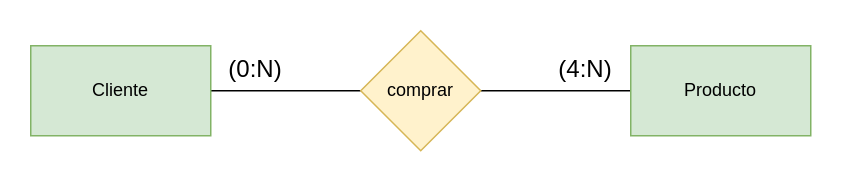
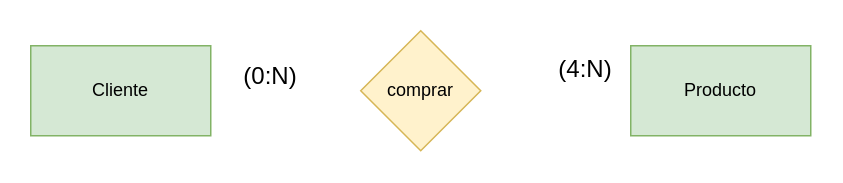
- <mxCell id="8" value="(0:N)" style="text;html=1;align=center;verticalAlign=middle;whiteSpace=wrap;rounded=0;fontSize=16;" vertex="1" parent="1"><mxGeometry x="140" y="30" width="60" height="30" as="geometry" /></mxCell>
+ <mxCell id="8" value="(0:N)" style="text;html=1;align=center;verticalAlign=middle;whiteSpace=wrap;rounded=0;fontSize=16;" vertex="1" parent="1"><mxGeometry x="150" y="35" width="60" height="30" as="geometry" /></mxCell>
- <mxCell id="2" style="edgeStyle=none;curved=1;rounded=0;orthogonalLoop=1;jettySize=auto;html=1;exitX=1;exitY=0.5;exitDx=0;exitDy=0;entryX=0;entryY=0.5;entryDx=0;entryDy=0;fontSize=12;startSize=8;endSize=8;endArrow=none;startFill=0;" edge="1" parent="1" source="3" target="6"><mxGeometry relative="1" as="geometry" /></mxCell>
- <mxCell id="4" style="edgeStyle=none;curved=1;rounded=0;orthogonalLoop=1;jettySize=auto;html=1;exitX=0;exitY=0.5;exitDx=0;exitDy=0;entryX=1;entryY=0.5;entryDx=0;entryDy=0;fontSize=12;startSize=8;endSize=8;endArrow=none;startFill=0;" edge="1" parent="1" source="5" target="6"><mxGeometry relative="1" as="geometry" /></mxCell>
